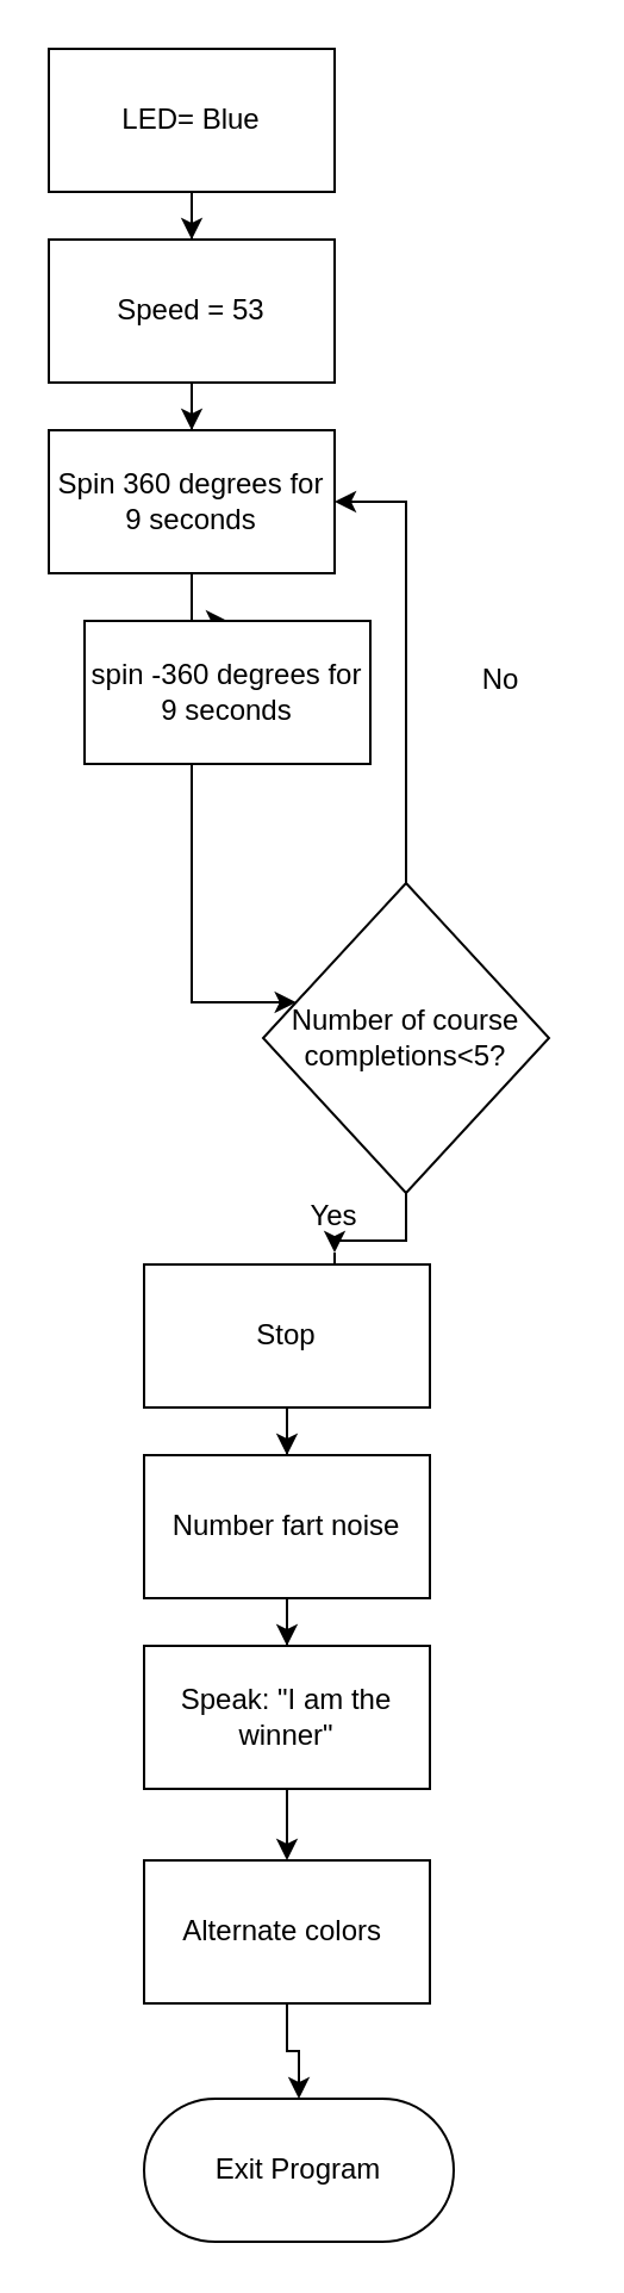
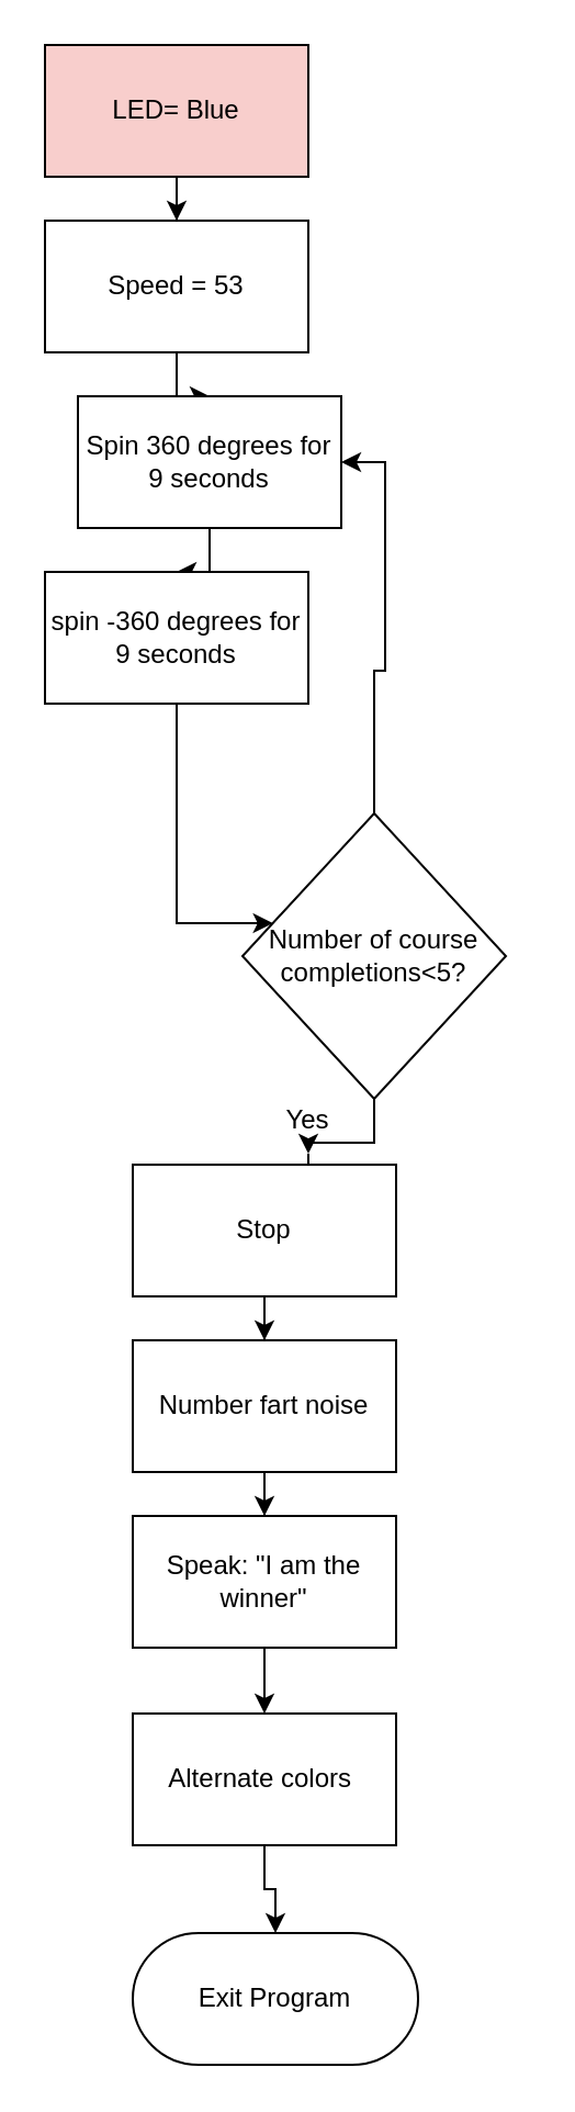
- <mxCell id="3" value="LED= Blue" style="rounded=0;whiteSpace=wrap;html=1;" vertex="1" parent="1"><mxGeometry x="20" y="20" width="120" height="60" as="geometry" /></mxCell>
+ <mxCell id="3" value="LED= Blue" style="rounded=0;whiteSpace=wrap;html=1;fillColor=#f8cecc;" vertex="1" parent="1"><mxGeometry x="20" y="20" width="120" height="60" as="geometry" /></mxCell>
- <mxCell id="7" value="Spin 360 degrees for 9 seconds" style="rounded=0;whiteSpace=wrap;html=1;" vertex="1" parent="1"><mxGeometry x="20" y="180" width="120" height="60" as="geometry" /></mxCell>
+ <mxCell id="7" value="Spin 360 degrees for 9 seconds" style="rounded=0;whiteSpace=wrap;html=1;" vertex="1" parent="1"><mxGeometry x="35" y="180" width="120" height="60" as="geometry" /></mxCell>
- <mxCell id="13" value="No" style="text;html=1;strokeColor=none;fillColor=none;align=center;verticalAlign=middle;whiteSpace=wrap;rounded=0;" vertex="1" parent="1"><mxGeometry x="180" y="270" width="60" height="30" as="geometry" /></mxCell>
- <mxCell id="12" value="spin -360 degrees for 9 seconds" style="rounded=0;whiteSpace=wrap;html=1;" vertex="1" parent="1"><mxGeometry x="35" y="260" width="120" height="60" as="geometry" /></mxCell>
+ <mxCell id="12" value="spin -360 degrees for 9 seconds" style="rounded=0;whiteSpace=wrap;html=1;" vertex="1" parent="1"><mxGeometry x="20" y="260" width="120" height="60" as="geometry" /></mxCell>
